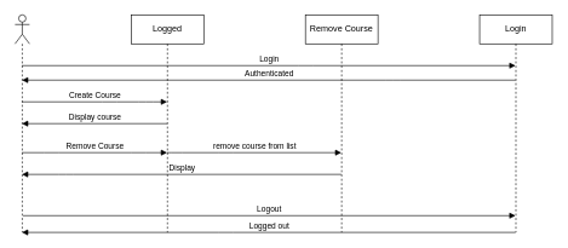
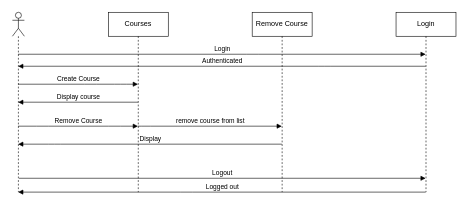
- <mxCell id="3" value="Logged" style="shape=umlLifeline;perimeter=lifelinePerimeter;whiteSpace=wrap;html=1;container=1;collapsible=0;recursiveResize=0;outlineConnect=0;" vertex="1" parent="1"><mxGeometry x="180" y="20" width="100" height="300" as="geometry" /></mxCell>
+ <mxCell id="3" value="Courses" style="shape=umlLifeline;perimeter=lifelinePerimeter;whiteSpace=wrap;html=1;container=1;collapsible=0;recursiveResize=0;outlineConnect=0;" vertex="1" parent="1"><mxGeometry x="180" y="20" width="100" height="300" as="geometry" /></mxCell>
